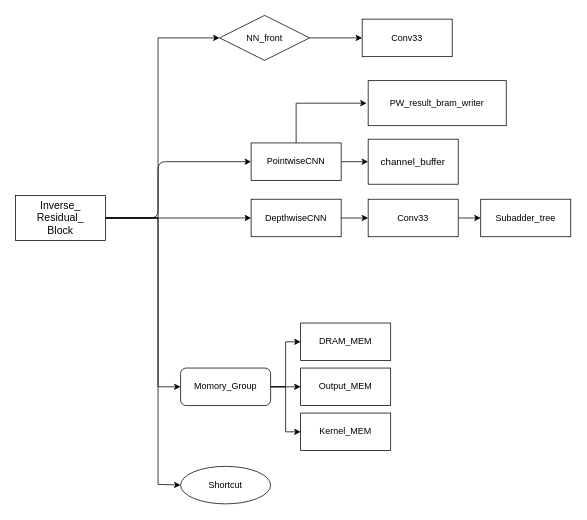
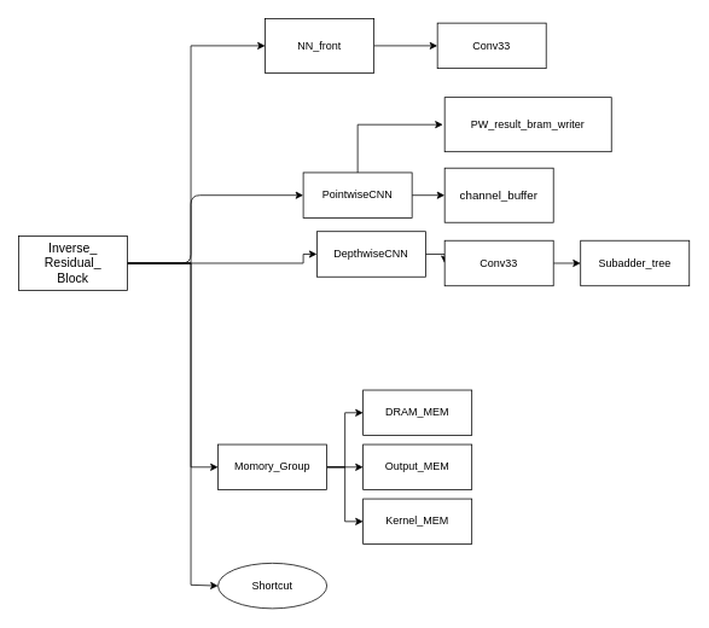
- <mxCell id="20" value="&lt;font style=&quot;font-size: 12px&quot;&gt;NN_front&lt;/font&gt;" style="rhombus;whiteSpace=wrap;html=1;" parent="1" vertex="1"><mxGeometry x="292" width="120" height="60" as="geometry" y="20" /></mxCell>
+ <mxCell id="20" value="&lt;font style=&quot;font-size: 12px&quot;&gt;NN_front&lt;/font&gt;" style="rounded=0;whiteSpace=wrap;html=1;" parent="1" vertex="1"><mxGeometry x="292" width="120" height="60" as="geometry" y="20" /></mxCell>
- <mxCell id="6" value="DepthwiseCNN" style="rounded=0;whiteSpace=wrap;html=1;" parent="1" vertex="1"><mxGeometry x="334" y="265" width="120" height="50" as="geometry" /></mxCell>
+ <mxCell id="6" value="DepthwiseCNN" style="rounded=0;whiteSpace=wrap;html=1;" parent="1" vertex="1"><mxGeometry x="349" y="255" width="120" height="50" as="geometry" /></mxCell>
- <mxCell id="12" value="Momory_Group" style="whiteSpace=wrap;html=1;rounded=1;" parent="1" vertex="1"><mxGeometry x="240" y="490" width="120" height="50" as="geometry" /></mxCell>
+ <mxCell id="12" value="Momory_Group" style="rounded=0;whiteSpace=wrap;html=1;" parent="1" vertex="1"><mxGeometry x="240" y="490" width="120" height="50" as="geometry" /></mxCell>
